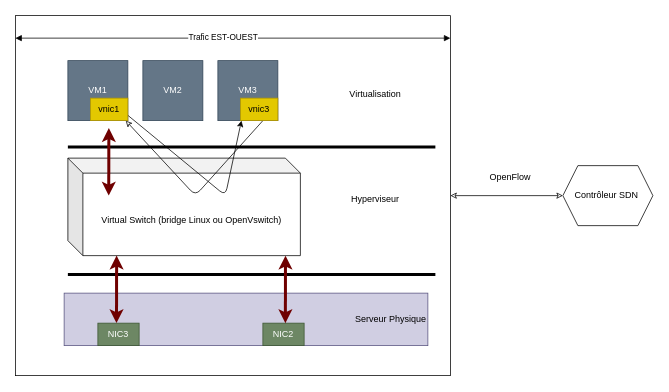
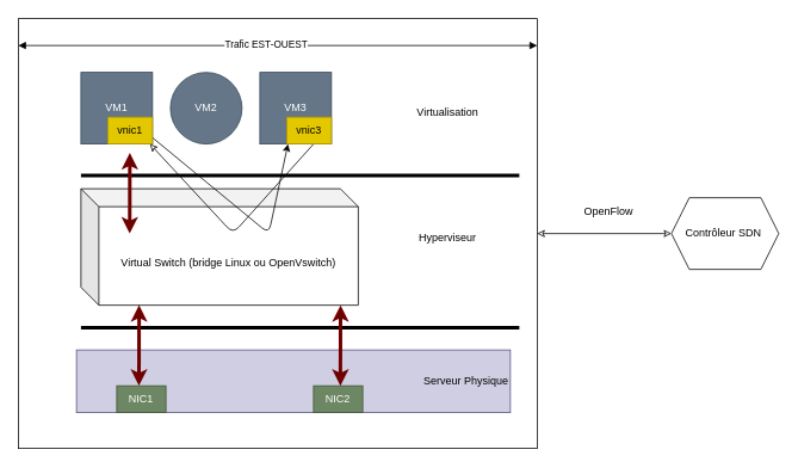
- <mxCell id="5" value="VM2" style="whiteSpace=wrap;html=1;aspect=fixed;fillColor=#647687;fontColor=#ffffff;strokeColor=#314354;" parent="1" vertex="1"><mxGeometry x="190" y="80" width="80" height="80" as="geometry" /></mxCell>
+ <mxCell id="5" value="VM2" style="ellipse;whiteSpace=wrap;html=1;aspect=fixed;fillColor=#647687;fontColor=#ffffff;strokeColor=#314354;" parent="1" vertex="1"><mxGeometry x="190" y="80" width="80" height="80" as="geometry" /></mxCell>
- <mxCell id="19" value="NIC3" style="rounded=0;whiteSpace=wrap;html=1;fillColor=#6d8764;fontColor=#ffffff;strokeColor=#3A5431;" parent="1" vertex="1"><mxGeometry x="130" y="430" width="55" height="30" as="geometry" /></mxCell>
+ <mxCell id="19" value="NIC1" style="rounded=0;whiteSpace=wrap;html=1;fillColor=#6d8764;fontColor=#ffffff;strokeColor=#3A5431;" parent="1" vertex="1"><mxGeometry x="130" y="430" width="55" height="30" as="geometry" /></mxCell>
